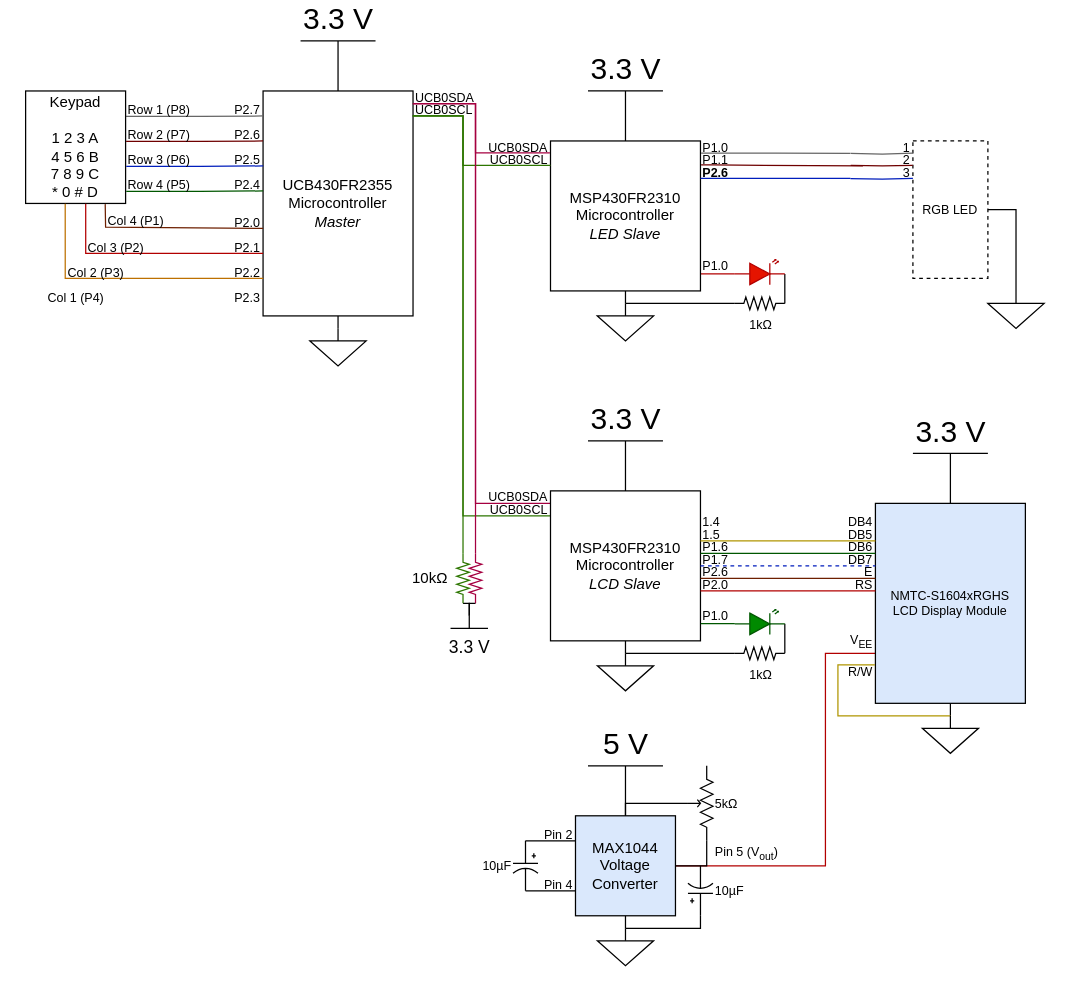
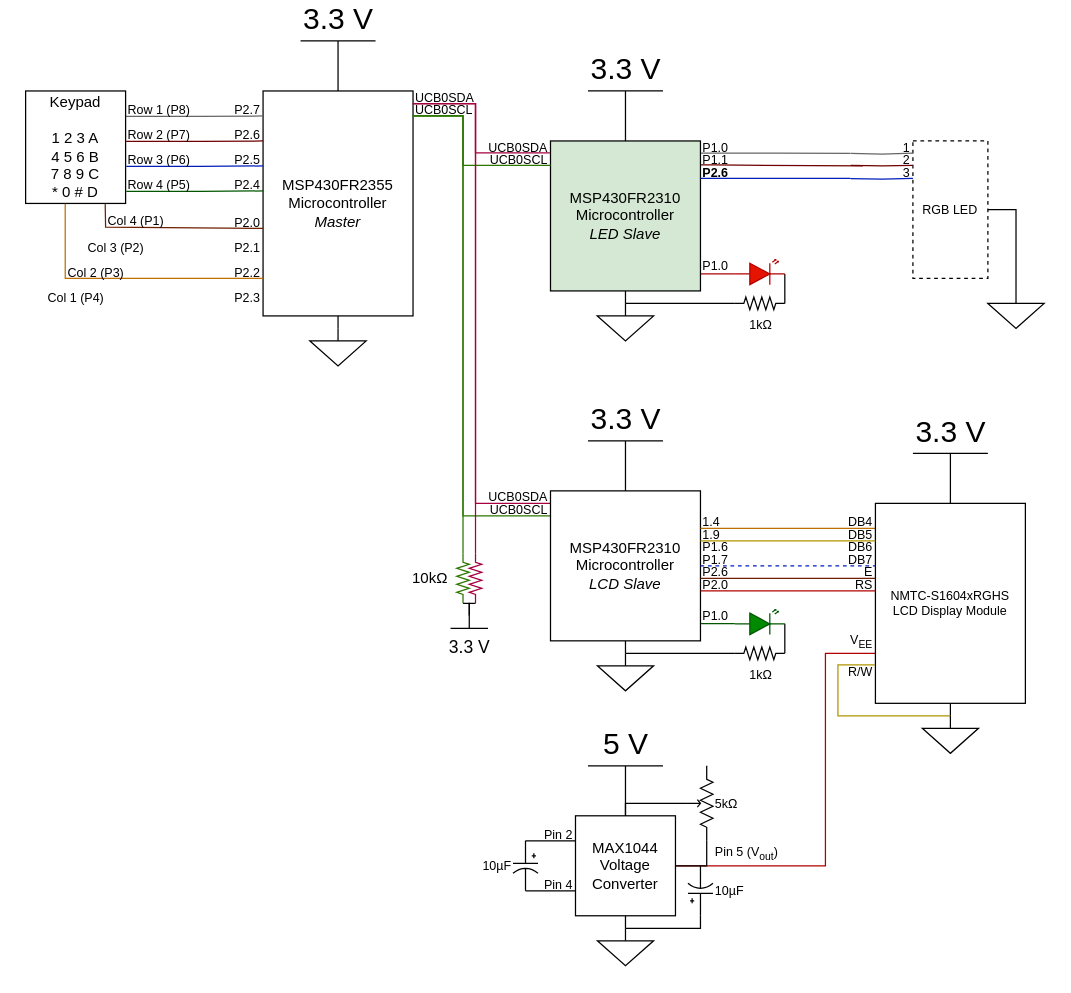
- <mxCell id="3" value="UCB430FR2355&lt;br&gt;Microcontroller&lt;br&gt;&lt;i&gt;Master&lt;/i&gt;" style="rounded=0;whiteSpace=wrap;html=1;" parent="1" vertex="1"><mxGeometry x="210" y="60" width="120" height="180" as="geometry" /></mxCell>
+ <mxCell id="3" value="MSP430FR2355&lt;br&gt;Microcontroller&lt;br&gt;&lt;i&gt;Master&lt;/i&gt;" style="rounded=0;whiteSpace=wrap;html=1;" parent="1" vertex="1"><mxGeometry x="210" y="60" width="120" height="180" as="geometry" /></mxCell>
- <mxCell id="29" value="MSP430FR2310&lt;br&gt;Microcontroller&lt;br&gt;&lt;i&gt;LED Slave&lt;/i&gt;" style="rounded=0;whiteSpace=wrap;html=1;" parent="1" vertex="1"><mxGeometry x="440" y="100" width="120" height="120" as="geometry" /></mxCell>
+ <mxCell id="29" value="MSP430FR2310&lt;br&gt;Microcontroller&lt;br&gt;&lt;i&gt;LED Slave&lt;/i&gt;" style="rounded=0;whiteSpace=wrap;html=1;fillColor=#d5e8d4;" parent="1" vertex="1"><mxGeometry x="440" y="100" width="120" height="120" as="geometry" /></mxCell>
- <mxCell id="22" style="edgeStyle=orthogonalEdgeStyle;rounded=0;orthogonalLoop=1;jettySize=auto;html=1;endArrow=none;endFill=0;exitX=0.601;exitY=1.003;exitDx=0;exitDy=0;exitPerimeter=0;entryX=1;entryY=1;entryDx=0;entryDy=0;fillColor=#e51400;strokeColor=#B20000;" parent="1" source="5" target="24" edge="1"><mxGeometry relative="1" as="geometry"><mxPoint x="100" y="170" as="sourcePoint" /><mxPoint x="200" y="190" as="targetPoint" /><Array as="points"><mxPoint x="68" y="190" /></Array></mxGeometry></mxCell>
+ <mxCell id="42" style="edgeStyle=orthogonalEdgeStyle;rounded=0;orthogonalLoop=1;jettySize=auto;html=1;endArrow=none;endFill=0;exitX=0;exitY=1;exitDx=0;exitDy=0;entryX=1;entryY=1;entryDx=0;entryDy=0;fillColor=#f0a30a;strokeColor=#BD7000;" parent="1" source="92" target="98" edge="1"><mxGeometry relative="1" as="geometry"><mxPoint x="590" y="440" as="sourcePoint" /><mxPoint x="660" y="400" as="targetPoint" /><Array as="points"><mxPoint x="650" y="410" /><mxPoint x="650" y="410" /></Array></mxGeometry></mxCell>
- <mxCell id="93" value="1.5" style="text;html=1;strokeColor=none;fillColor=none;align=left;verticalAlign=middle;whiteSpace=wrap;rounded=0;movable=1;resizable=1;rotatable=1;deletable=1;editable=1;connectable=1;fontSize=10;fontStyle=0" parent="1" vertex="1"><mxGeometry x="560" y="410" width="30" height="10" as="geometry" /></mxCell>
+ <mxCell id="93" value="1.9" style="text;html=1;strokeColor=none;fillColor=none;align=left;verticalAlign=middle;whiteSpace=wrap;rounded=0;movable=1;resizable=1;rotatable=1;deletable=1;editable=1;connectable=1;fontSize=10;fontStyle=0" parent="1" vertex="1"><mxGeometry x="560" y="410" width="30" height="10" as="geometry" /></mxCell>
- <mxCell id="103" style="edgeStyle=orthogonalEdgeStyle;rounded=0;orthogonalLoop=1;jettySize=auto;html=1;endArrow=none;endFill=0;exitX=0;exitY=1;exitDx=0;exitDy=0;entryX=1;entryY=1;entryDx=0;entryDy=0;fillColor=#008a00;strokeColor=#005700;" parent="1" source="94" target="100" edge="1"><mxGeometry relative="1" as="geometry"><mxPoint x="590" y="440" as="sourcePoint" /><mxPoint x="660" y="400" as="targetPoint" /><Array as="points"><mxPoint x="660" y="430" /><mxPoint x="660" y="430" /></Array></mxGeometry></mxCell>
- <mxCell id="70" value="NMTC-S1604xRGHS&lt;br&gt;LCD Display Module" style="rounded=0;whiteSpace=wrap;html=1;fontSize=10;fillColor=#dae8fc;" parent="1" vertex="1"><mxGeometry x="700" y="390" width="120" height="160" as="geometry" /></mxCell>
+ <mxCell id="70" value="NMTC-S1604xRGHS&lt;br&gt;LCD Display Module" style="rounded=0;whiteSpace=wrap;html=1;fontSize=10;" parent="1" vertex="1"><mxGeometry x="700" y="390" width="120" height="160" as="geometry" /></mxCell>
- <mxCell id="62" value="MAX1044&lt;br&gt;Voltage Converter" style="rounded=0;whiteSpace=wrap;html=1;fillColor=#dae8fc;" parent="1" vertex="1"><mxGeometry x="460" y="640" width="80" height="80" as="geometry" /></mxCell>
+ <mxCell id="62" value="MAX1044&lt;br&gt;Voltage Converter" style="rounded=0;whiteSpace=wrap;html=1;" parent="1" vertex="1"><mxGeometry x="460" y="640" width="80" height="80" as="geometry" /></mxCell>
